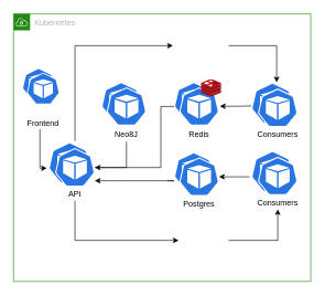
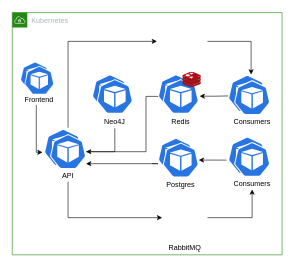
- <mxCell id="53" value="Frontend" style="text;html=1;strokeColor=none;fillColor=none;align=center;verticalAlign=middle;whiteSpace=wrap;rounded=0;" vertex="1" parent="1"><mxGeometry x="35" y="177" width="60" height="17" as="geometry" /></mxCell>
+ <mxCell id="53" value="Frontend" style="text;html=1;strokeColor=none;fillColor=none;align=center;verticalAlign=middle;whiteSpace=wrap;rounded=0;" vertex="1" parent="1"><mxGeometry x="35" y="157" width="60" height="17" as="geometry" /></mxCell>
- <mxCell id="17" value="Neo8J" style="text;html=1;strokeColor=none;fillColor=none;align=center;verticalAlign=middle;whiteSpace=wrap;rounded=0;" vertex="1" parent="13"><mxGeometry x="8" y="79" width="60" height="22" as="geometry" /></mxCell>
+ <mxCell id="17" value="Neo4J" style="text;html=1;strokeColor=none;fillColor=none;align=center;verticalAlign=middle;whiteSpace=wrap;rounded=0;" vertex="1" parent="13"><mxGeometry x="8" y="79" width="60" height="22" as="geometry" /></mxCell>
+ <mxCell id="11" value="RabbitMQ" style="text;html=1;strokeColor=none;fillColor=none;align=center;verticalAlign=middle;whiteSpace=wrap;rounded=0;" vertex="1" parent="9"><mxGeometry x="8" y="80" width="60" height="20" as="geometry" /></mxCell>
